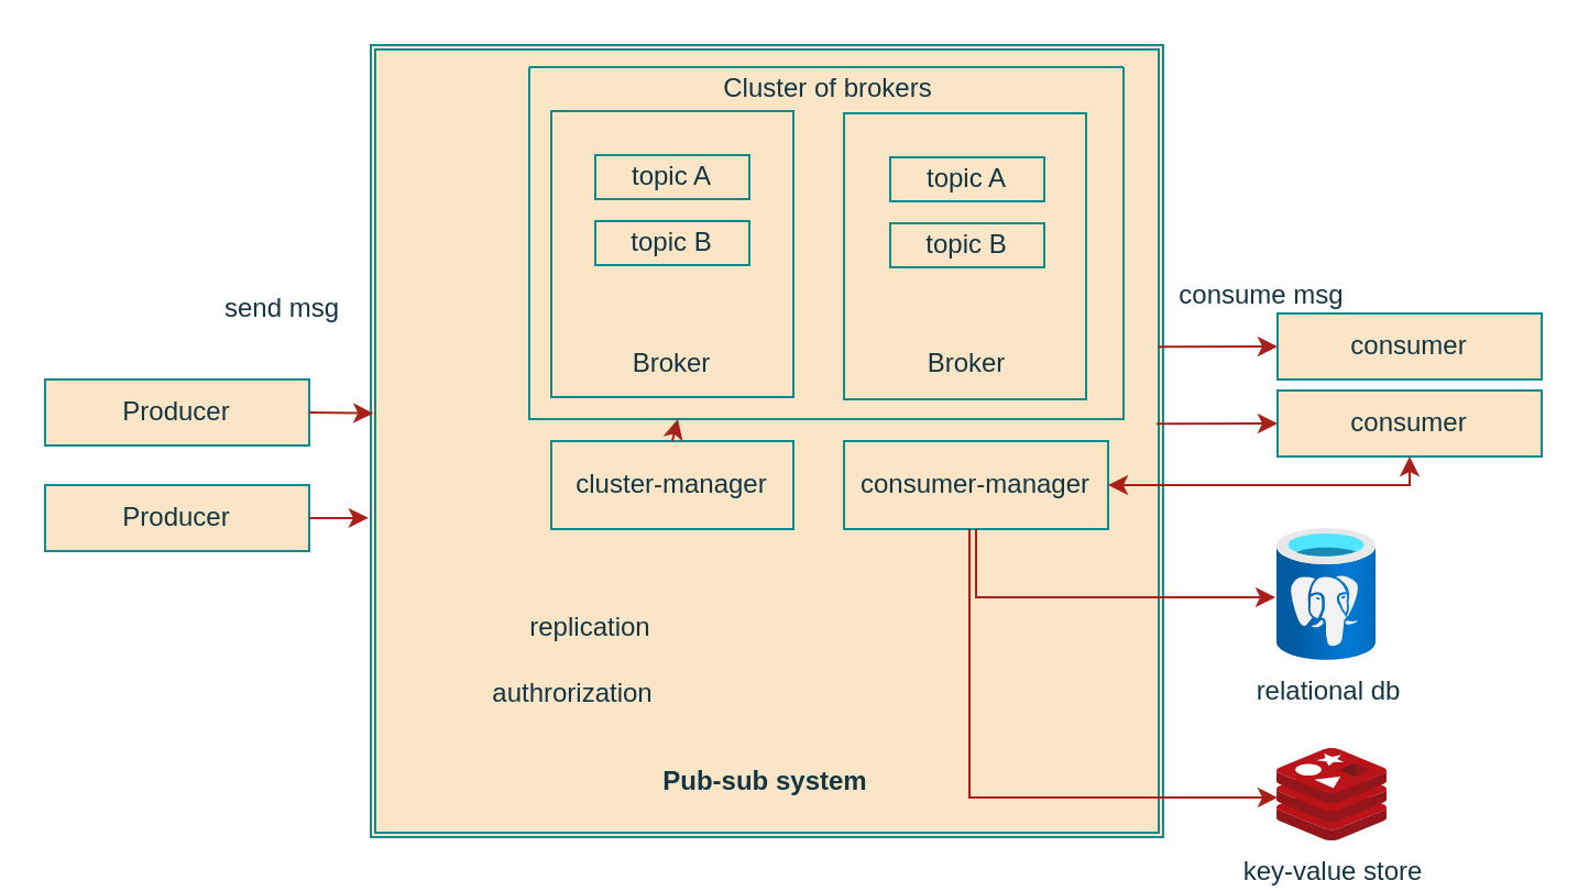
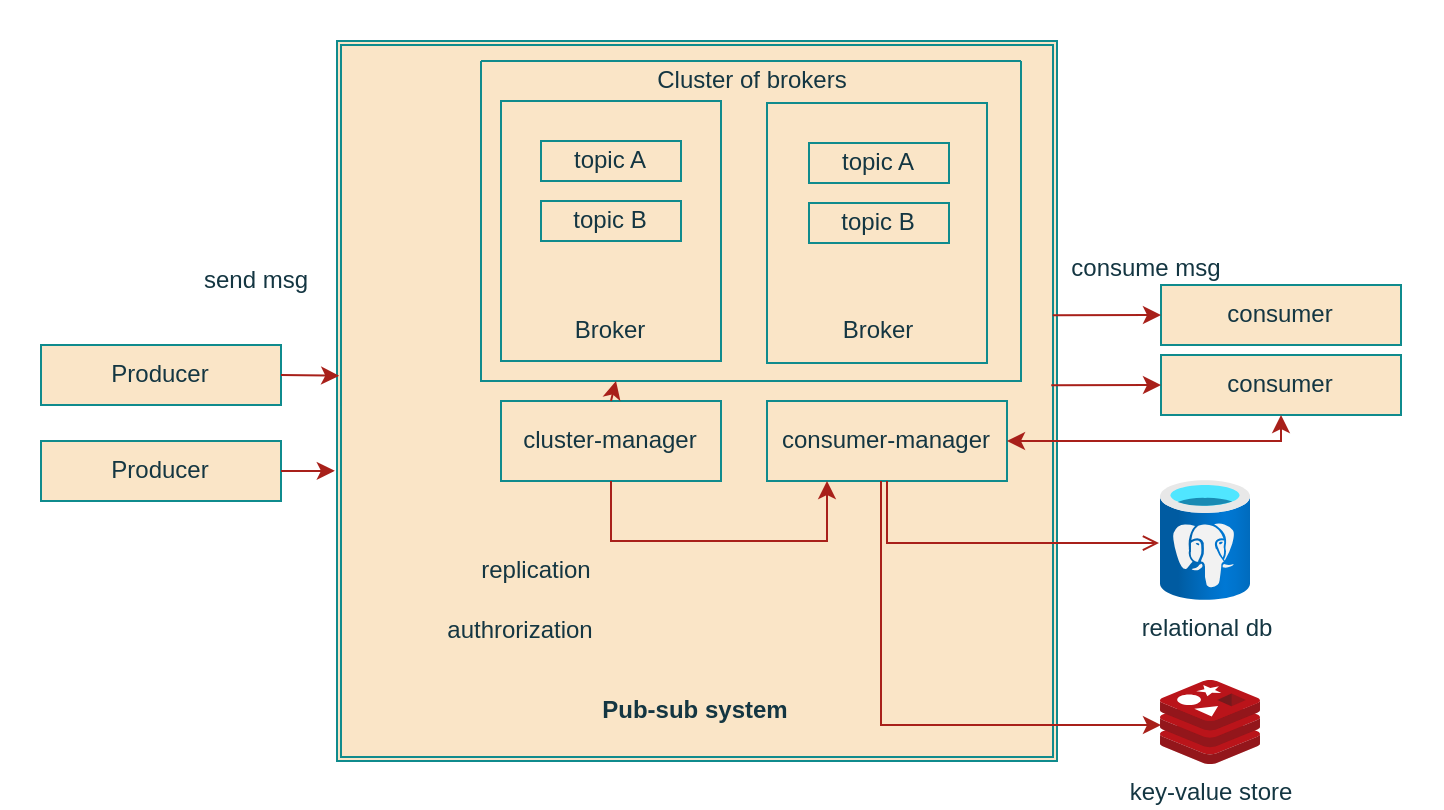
+ <mxCell id="26" value="" style="endArrow=classic;html=1;rounded=0;strokeColor=#A8201A;fontColor=#143642;fillColor=#FAE5C7;exitX=0.5;exitY=1;exitDx=0;exitDy=0;entryX=0.25;entryY=1;entryDx=0;entryDy=0;" edge="1" parent="1" source="20" target="21"><mxGeometry width="50" height="50" relative="1" as="geometry"><mxPoint x="310" y="490" as="sourcePoint" /><mxPoint x="360" y="440" as="targetPoint" /><Array as="points"><mxPoint x="305" y="270" /><mxPoint x="413" y="270" /></Array></mxGeometry></mxCell>
- <mxCell id="24" value="" style="endArrow=classic;html=1;rounded=0;strokeColor=#A8201A;fontColor=#143642;fillColor=#FAE5C7;exitX=0.5;exitY=1;exitDx=0;exitDy=0;entryX=-0.022;entryY=0.517;entryDx=0;entryDy=0;entryPerimeter=0;" edge="1" parent="1" source="21" target="22"><mxGeometry width="50" height="50" relative="1" as="geometry"><mxPoint x="550" y="410" as="sourcePoint" /><mxPoint x="600" y="360" as="targetPoint" /><Array as="points"><mxPoint x="443" y="271" /></Array></mxGeometry></mxCell>
+ <mxCell id="24" value="" style="endArrow=open;html=1;rounded=0;strokeColor=#A8201A;fontColor=#143642;fillColor=#FAE5C7;exitX=0.5;exitY=1;exitDx=0;exitDy=0;entryX=-0.022;entryY=0.517;entryDx=0;entryDy=0;entryPerimeter=0;" edge="1" parent="1" source="21" target="22"><mxGeometry width="50" height="50" relative="1" as="geometry"><mxPoint x="550" y="410" as="sourcePoint" /><mxPoint x="600" y="360" as="targetPoint" /><Array as="points"><mxPoint x="443" y="271" /></Array></mxGeometry></mxCell>
